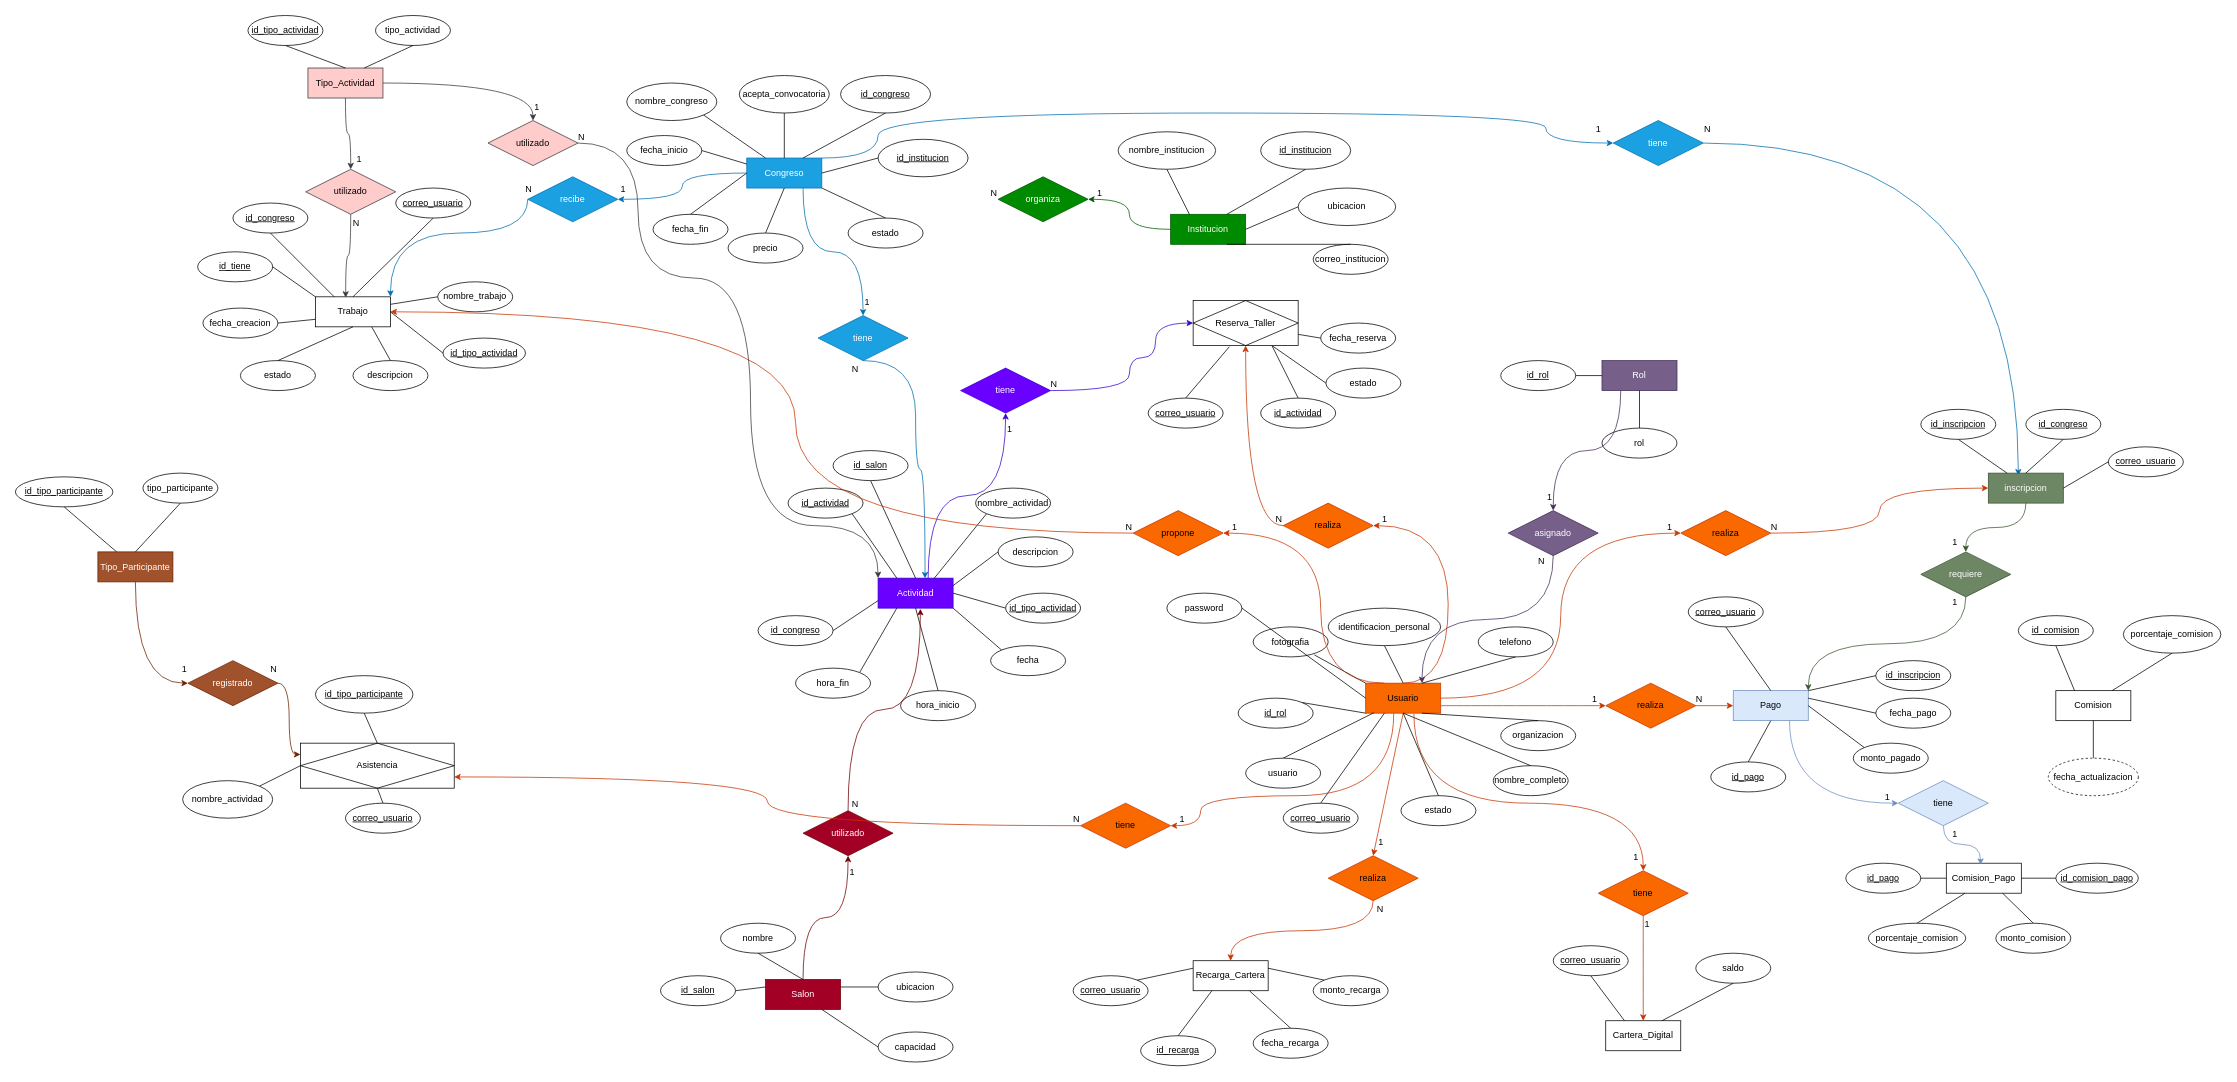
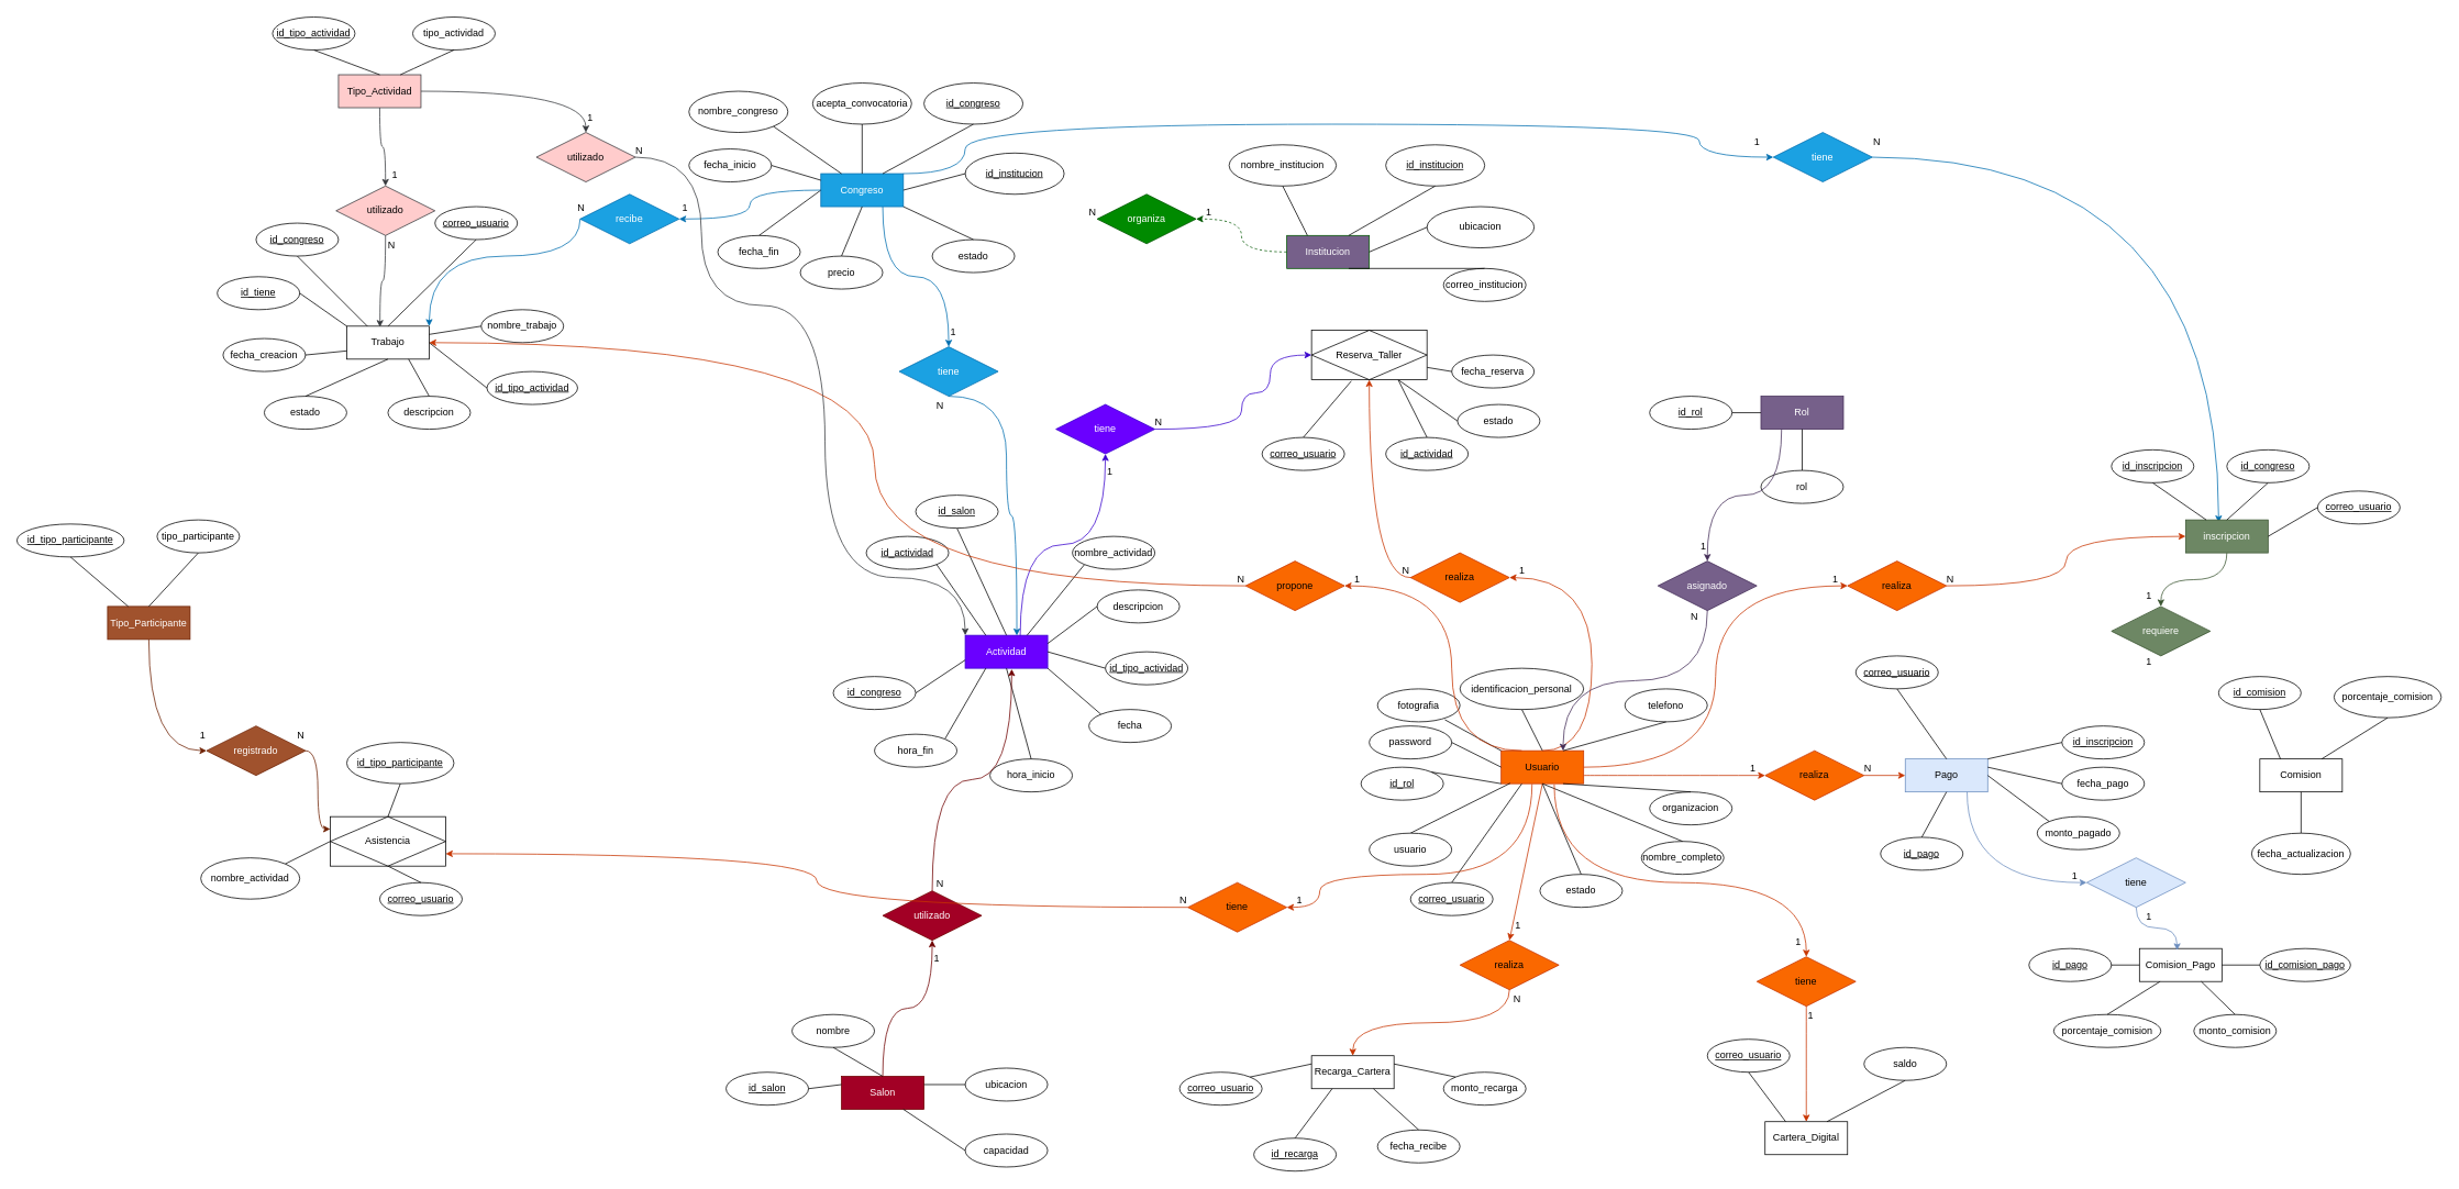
- <mxCell id="123" value="" style="endArrow=classic;html=1;rounded=0;entryX=1;entryY=0.5;entryDx=0;entryDy=0;exitX=0;exitY=0.5;exitDx=0;exitDy=0;fillColor=#008a00;strokeColor=#005700;edgeStyle=orthogonalEdgeStyle;curved=1;" edge="1" parent="1" source="4" target="118"><mxGeometry width="50" height="50" relative="1" as="geometry"><mxPoint x="1480" y="250" as="sourcePoint" /><mxPoint x="1545" y="395" as="targetPoint" /></mxGeometry></mxCell>
+ <mxCell id="123" value="" style="endArrow=classic;html=1;rounded=0;entryX=1;entryY=0.5;entryDx=0;entryDy=0;exitX=0;exitY=0.5;exitDx=0;exitDy=0;fillColor=#008a00;strokeColor=#005700;edgeStyle=orthogonalEdgeStyle;curved=1;dashed=1;" edge="1" parent="1" source="4" target="118"><mxGeometry width="50" height="50" relative="1" as="geometry"><mxPoint x="1480" y="250" as="sourcePoint" /><mxPoint x="1545" y="395" as="targetPoint" /></mxGeometry></mxCell>
- <mxCell id="4" value="Institucion" style="whiteSpace=wrap;html=1;align=center;fillColor=#008a00;fontColor=#ffffff;strokeColor=#005700;" vertex="1" parent="1"><mxGeometry x="1560" y="285" width="100" height="40" as="geometry" /></mxCell>
+ <mxCell id="4" value="Institucion" style="whiteSpace=wrap;html=1;align=center;fillColor=#76608a;fontColor=#ffffff;strokeColor=#005700;" vertex="1" parent="1"><mxGeometry x="1560" y="285" width="100" height="40" as="geometry" /></mxCell>
- <mxCell id="65" value="password" style="ellipse;whiteSpace=wrap;html=1;align=center;" vertex="1" parent="1"><mxGeometry x="1555" y="790" width="100" height="40" as="geometry" /></mxCell>
+ <mxCell id="65" value="password" style="ellipse;whiteSpace=wrap;html=1;align=center;" vertex="1" parent="1"><mxGeometry x="1660" y="880" width="100" height="40" as="geometry" /></mxCell>
- <mxCell id="221" value="" style="endArrow=classic;html=1;rounded=0;exitX=0.5;exitY=1;exitDx=0;exitDy=0;entryX=1;entryY=0;entryDx=0;entryDy=0;fillColor=#6d8764;strokeColor=#3A5431;edgeStyle=orthogonalEdgeStyle;curved=1;" edge="1" parent="1" source="219" target="70"><mxGeometry width="50" height="50" relative="1" as="geometry"><mxPoint x="2550" y="820" as="sourcePoint" /><mxPoint x="2600" y="820" as="targetPoint" /></mxGeometry></mxCell>
- <mxCell id="242" value="Asistencia" style="shape=associativeEntity;whiteSpace=wrap;html=1;align=center;" vertex="1" parent="1"><mxGeometry x="400" y="990" width="205" height="60" as="geometry" /></mxCell>
+ <mxCell id="242" value="Asistencia" style="shape=associativeEntity;whiteSpace=wrap;html=1;align=center;" vertex="1" parent="1"><mxGeometry x="400" y="990" width="140" height="60" as="geometry" /></mxCell>
- <mxCell id="108" value="fecha_actualizacion" style="ellipse;whiteSpace=wrap;html=1;align=center;dashed=1;" vertex="1" parent="1"><mxGeometry x="2730" y="1010" width="120" height="50" as="geometry" /></mxCell>
+ <mxCell id="108" value="fecha_actualizacion" style="ellipse;whiteSpace=wrap;html=1;align=center;" vertex="1" parent="1"><mxGeometry x="2730" y="1010" width="120" height="50" as="geometry" /></mxCell>
- <mxCell id="86" value="fecha_recarga" style="ellipse;whiteSpace=wrap;html=1;align=center;" vertex="1" parent="1"><mxGeometry x="1670" y="1370" width="100" height="40" as="geometry" /></mxCell>
+ <mxCell id="86" value="fecha_recibe" style="ellipse;whiteSpace=wrap;html=1;align=center;" vertex="1" parent="1"><mxGeometry x="1670" y="1370" width="100" height="40" as="geometry" /></mxCell>
